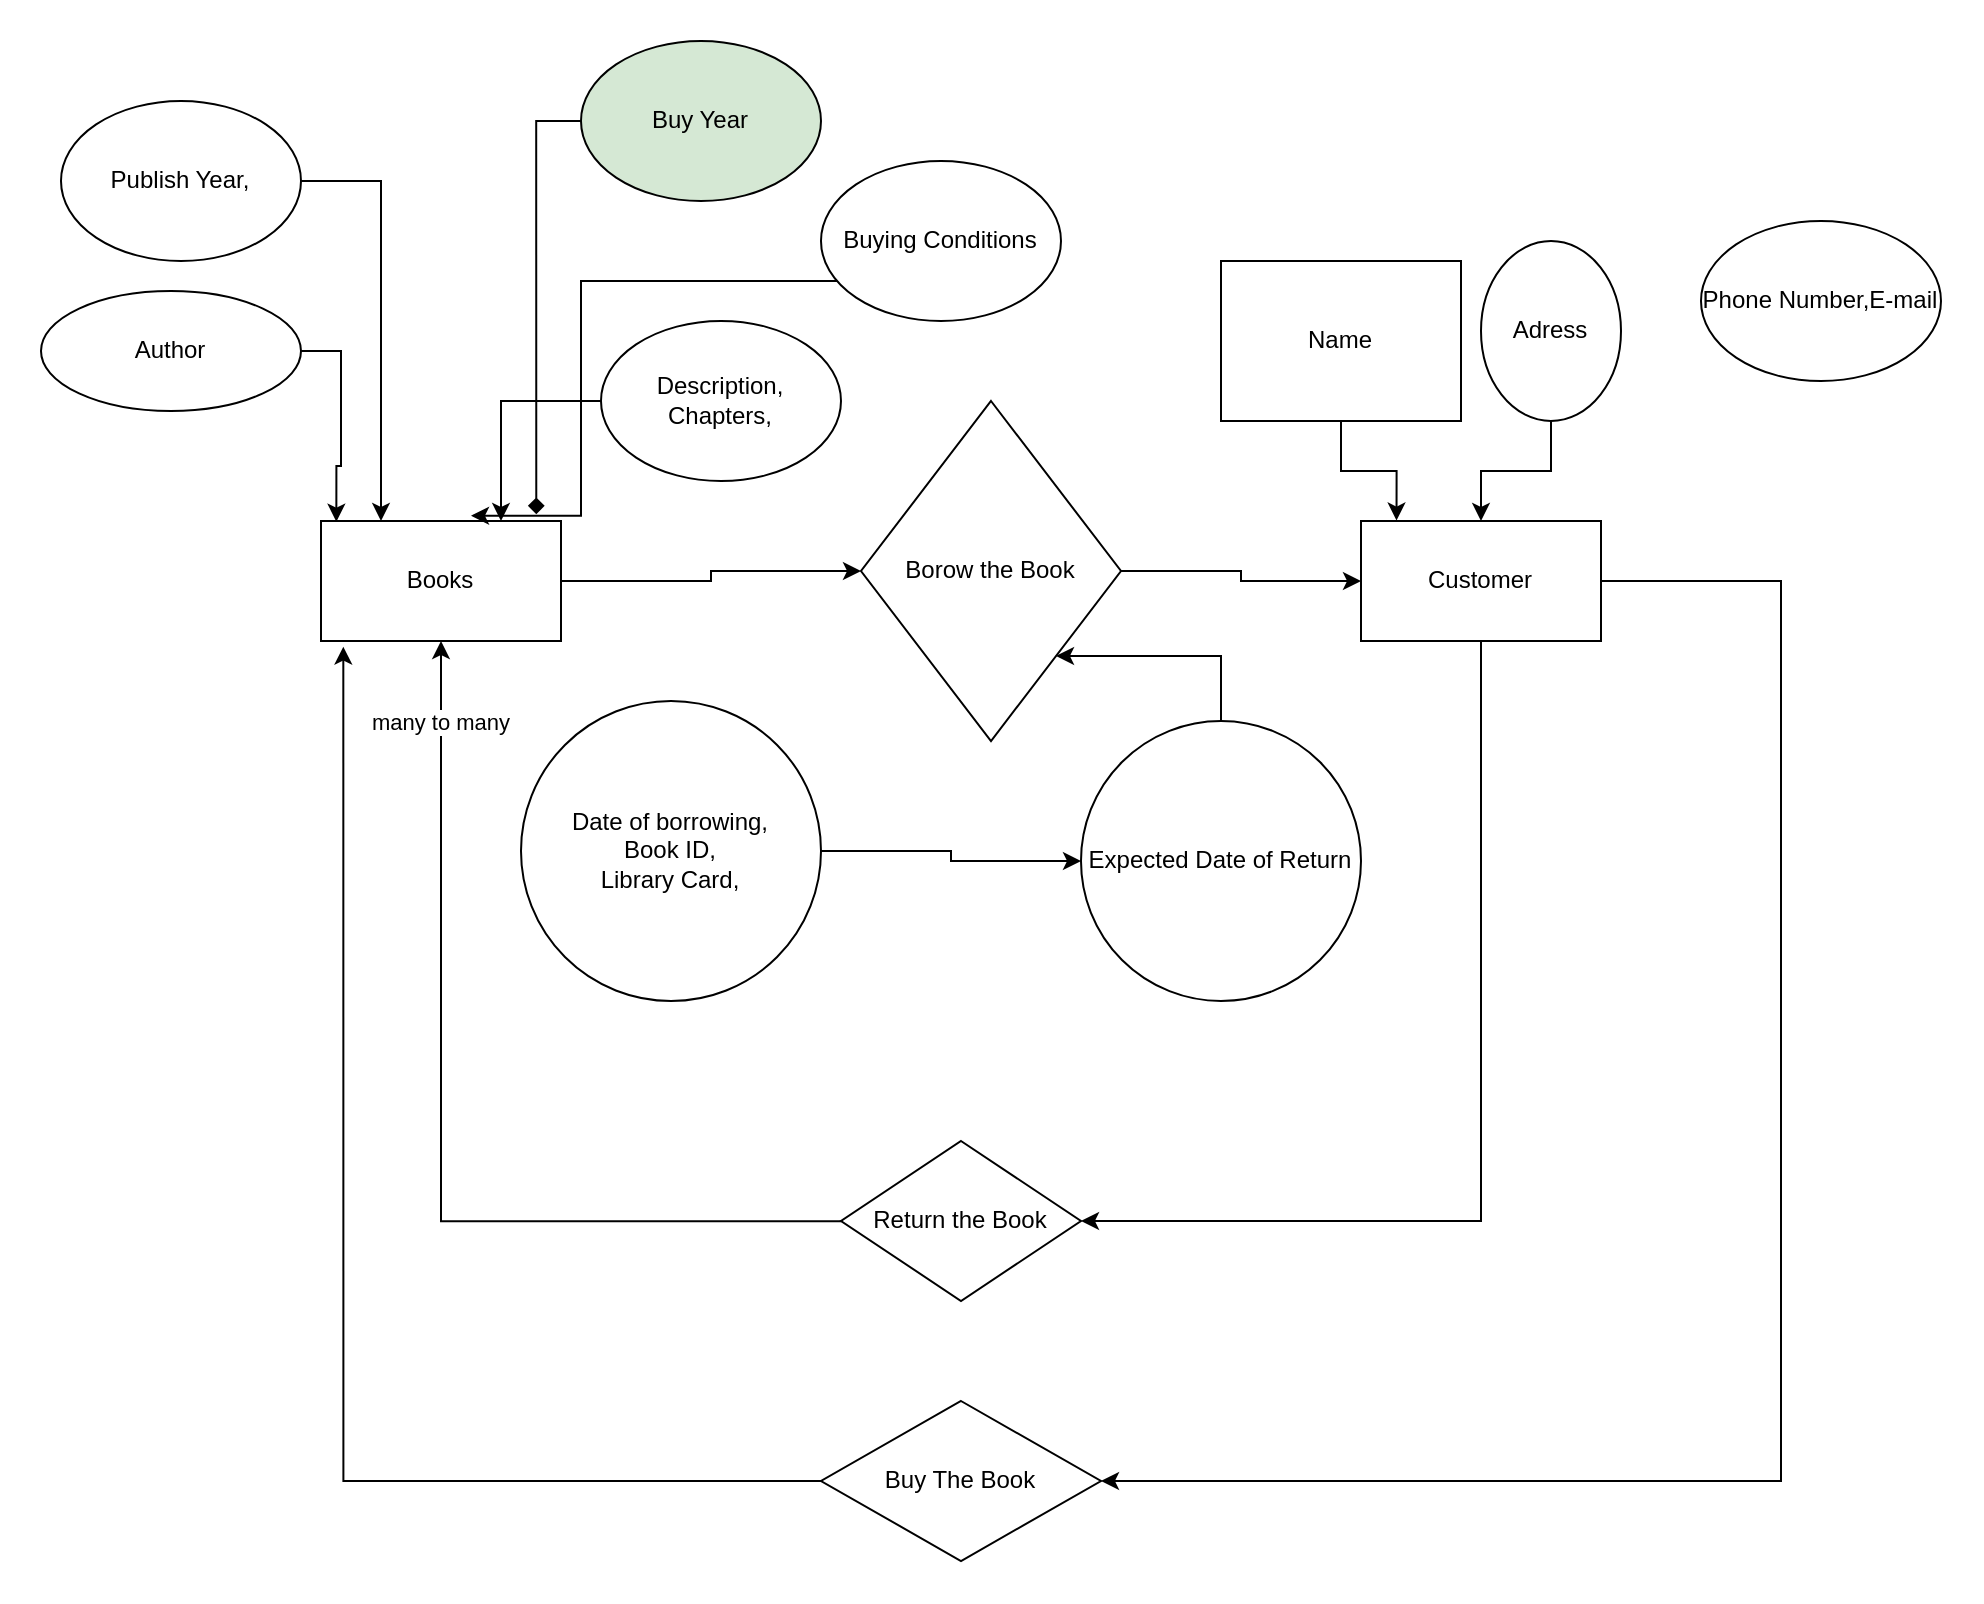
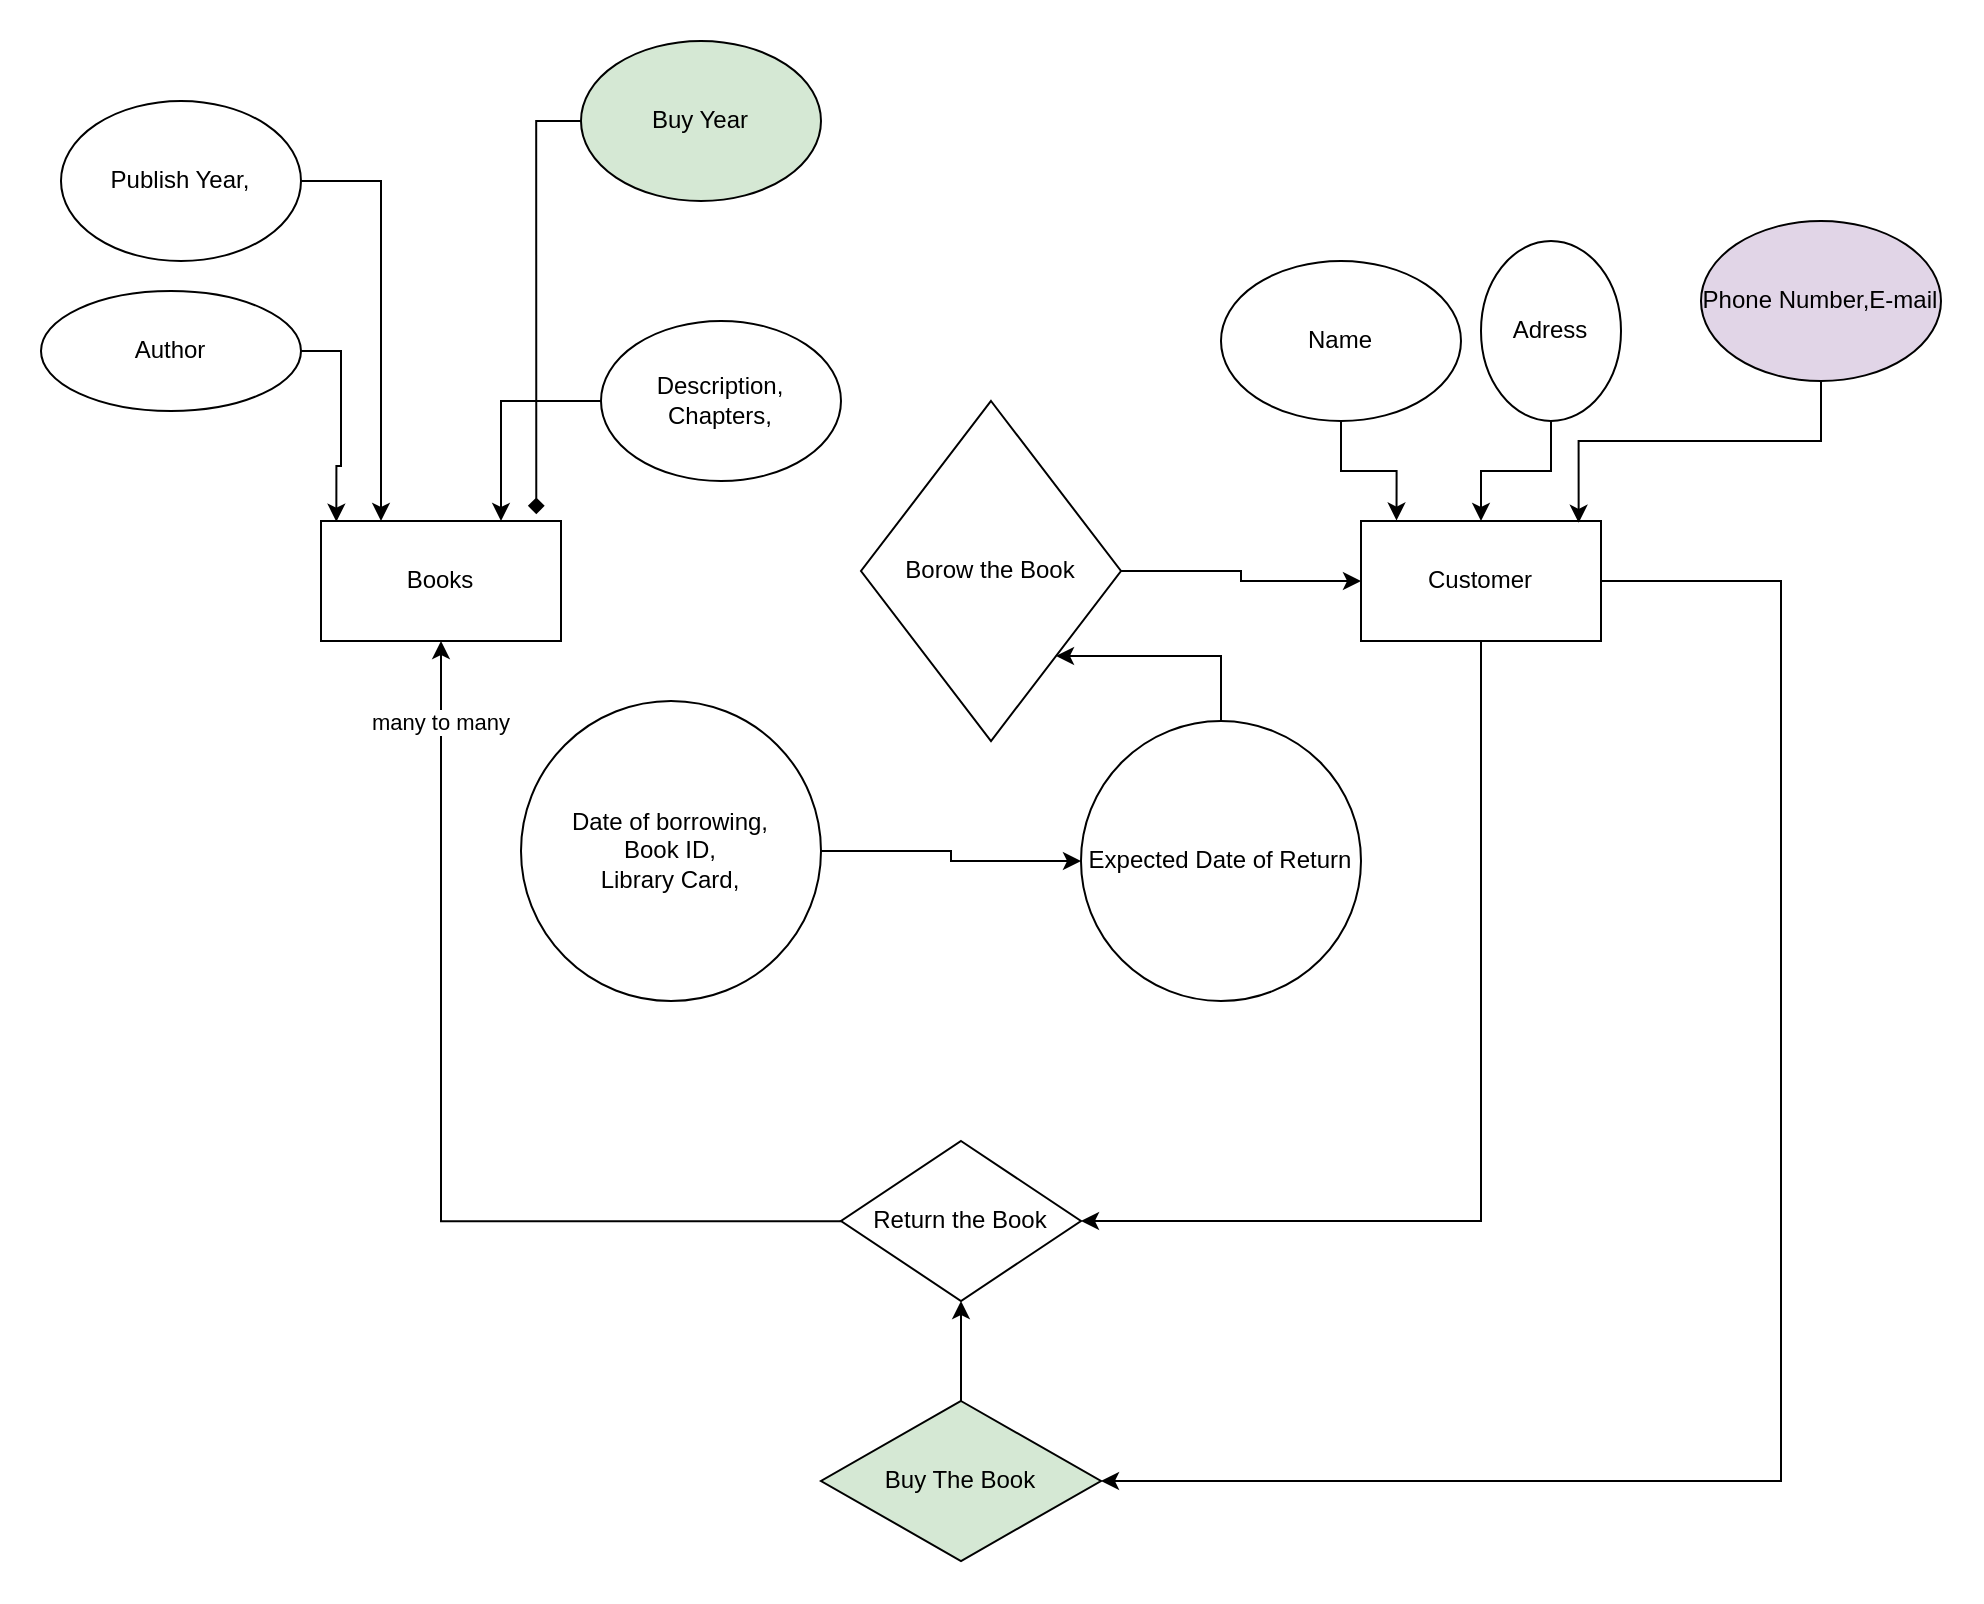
- <mxCell id="13" value="Buying Conditions" style="ellipse;whiteSpace=wrap;html=1;" vertex="1" parent="1"><mxGeometry x="410" y="80" width="120" height="80" as="geometry" /></mxCell>
- <mxCell id="24" value="Phone Number,E-mail" style="ellipse;whiteSpace=wrap;html=1;" vertex="1" parent="1"><mxGeometry x="850" y="110" width="120" height="80" as="geometry" /></mxCell>
+ <mxCell id="24" value="Phone Number,E-mail" style="ellipse;whiteSpace=wrap;html=1;fillColor=#e1d5e7;" vertex="1" parent="1"><mxGeometry x="850" y="110" width="120" height="80" as="geometry" /></mxCell>
- <mxCell id="12" style="edgeStyle=orthogonalEdgeStyle;rounded=0;orthogonalLoop=1;jettySize=auto;html=1;entryX=0.625;entryY=-0.044;entryDx=0;entryDy=0;entryPerimeter=0;" edge="1" parent="1" source="13" target="3"><mxGeometry relative="1" as="geometry"><Array as="points"><mxPoint x="290" y="140" /><mxPoint x="290" y="257" /></Array></mxGeometry></mxCell>
- <mxCell id="20" value="Name" style="whiteSpace=wrap;html=1;rounded=0;" vertex="1" parent="1"><mxGeometry x="610" y="130" width="120" height="80" as="geometry" /></mxCell>
+ <mxCell id="20" value="Name" style="ellipse;whiteSpace=wrap;html=1;" vertex="1" parent="1"><mxGeometry x="610" y="130" width="120" height="80" as="geometry" /></mxCell>
+ <mxCell id="23" style="edgeStyle=orthogonalEdgeStyle;rounded=0;orthogonalLoop=1;jettySize=auto;html=1;entryX=0.907;entryY=0.015;entryDx=0;entryDy=0;entryPerimeter=0;" edge="1" parent="1" source="24" target="18"><mxGeometry relative="1" as="geometry"><Array as="points"><mxPoint x="910" y="220" /><mxPoint x="789" y="220" /></Array></mxGeometry></mxCell>
- <mxCell id="2" style="edgeStyle=orthogonalEdgeStyle;rounded=0;orthogonalLoop=1;jettySize=auto;html=1;entryX=0;entryY=0.5;entryDx=0;entryDy=0;" edge="1" parent="1" source="3" target="15"><mxGeometry relative="1" as="geometry" /></mxCell>
- <mxCell id="32" style="edgeStyle=orthogonalEdgeStyle;rounded=0;orthogonalLoop=1;jettySize=auto;html=1;entryX=0.093;entryY=1.047;entryDx=0;entryDy=0;entryPerimeter=0;" edge="1" parent="1" source="33" target="3"><mxGeometry relative="1" as="geometry" /></mxCell>
+ <mxCell id="32" style="edgeStyle=orthogonalEdgeStyle;rounded=0;orthogonalLoop=1;jettySize=auto;html=1;" edge="1" parent="1" source="33" target="27"><mxGeometry relative="1" as="geometry" /></mxCell>
- <mxCell id="33" value="Buy The Book" style="rhombus;whiteSpace=wrap;html=1;" vertex="1" parent="1"><mxGeometry x="410" y="700" width="140" height="80" as="geometry" /></mxCell>
+ <mxCell id="33" value="Buy The Book" style="rhombus;whiteSpace=wrap;html=1;fillColor=#d5e8d4;" vertex="1" parent="1"><mxGeometry x="410" y="700" width="140" height="80" as="geometry" /></mxCell>
